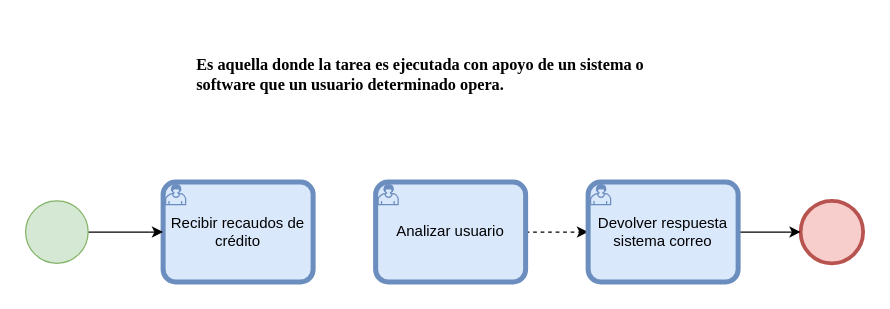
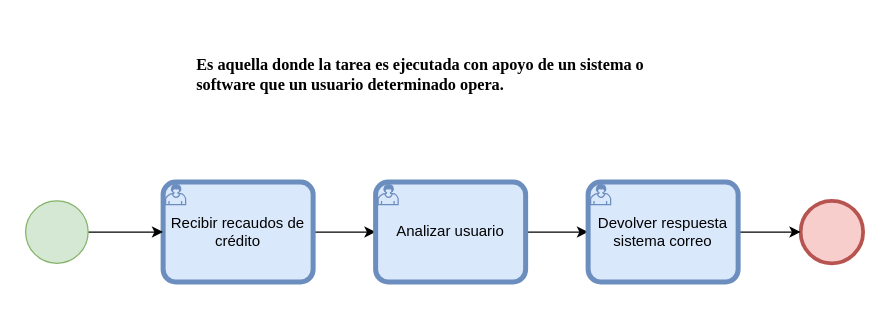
+ <mxCell id="2" value="" style="edgeStyle=orthogonalEdgeStyle;rounded=0;orthogonalLoop=1;jettySize=auto;html=1;" edge="1" parent="1" source="3" target="8"><mxGeometry relative="1" as="geometry" /></mxCell>
- <mxCell id="7" value="" style="edgeStyle=orthogonalEdgeStyle;rounded=0;orthogonalLoop=1;jettySize=auto;html=1;dashed=1;" edge="1" parent="1" source="8" target="10"><mxGeometry relative="1" as="geometry" /></mxCell>
+ <mxCell id="7" value="" style="edgeStyle=orthogonalEdgeStyle;rounded=0;orthogonalLoop=1;jettySize=auto;html=1;" edge="1" parent="1" source="8" target="10"><mxGeometry relative="1" as="geometry" /></mxCell>
